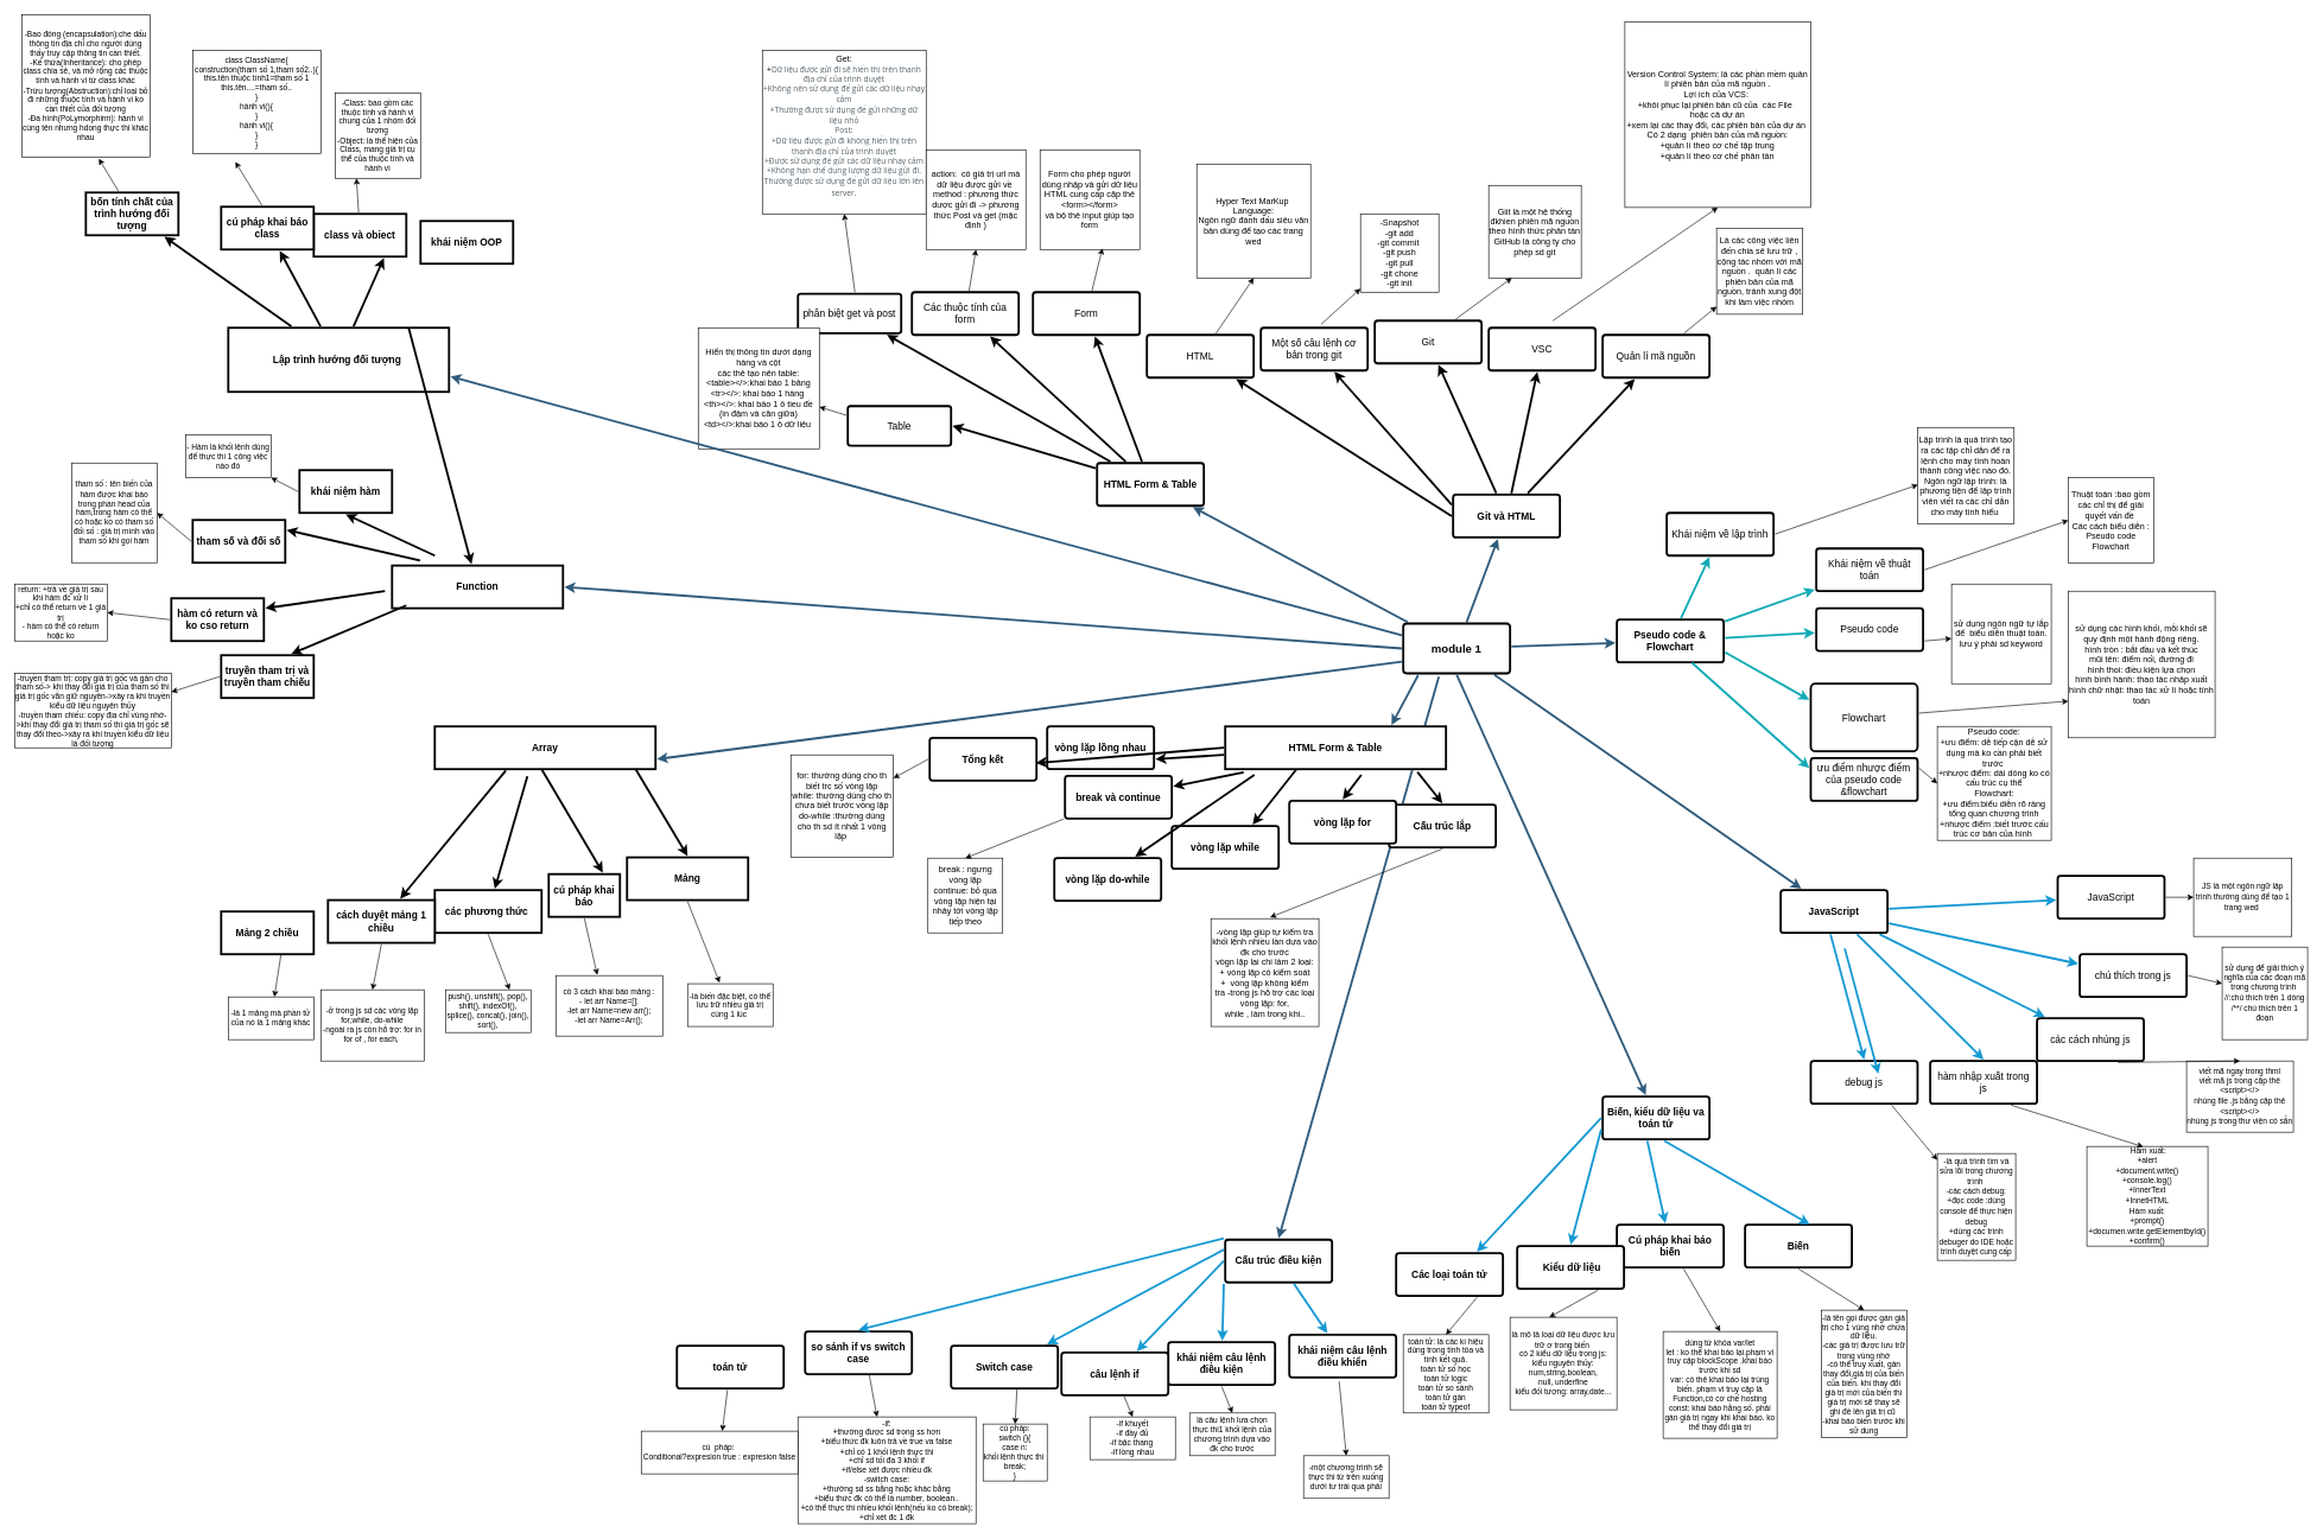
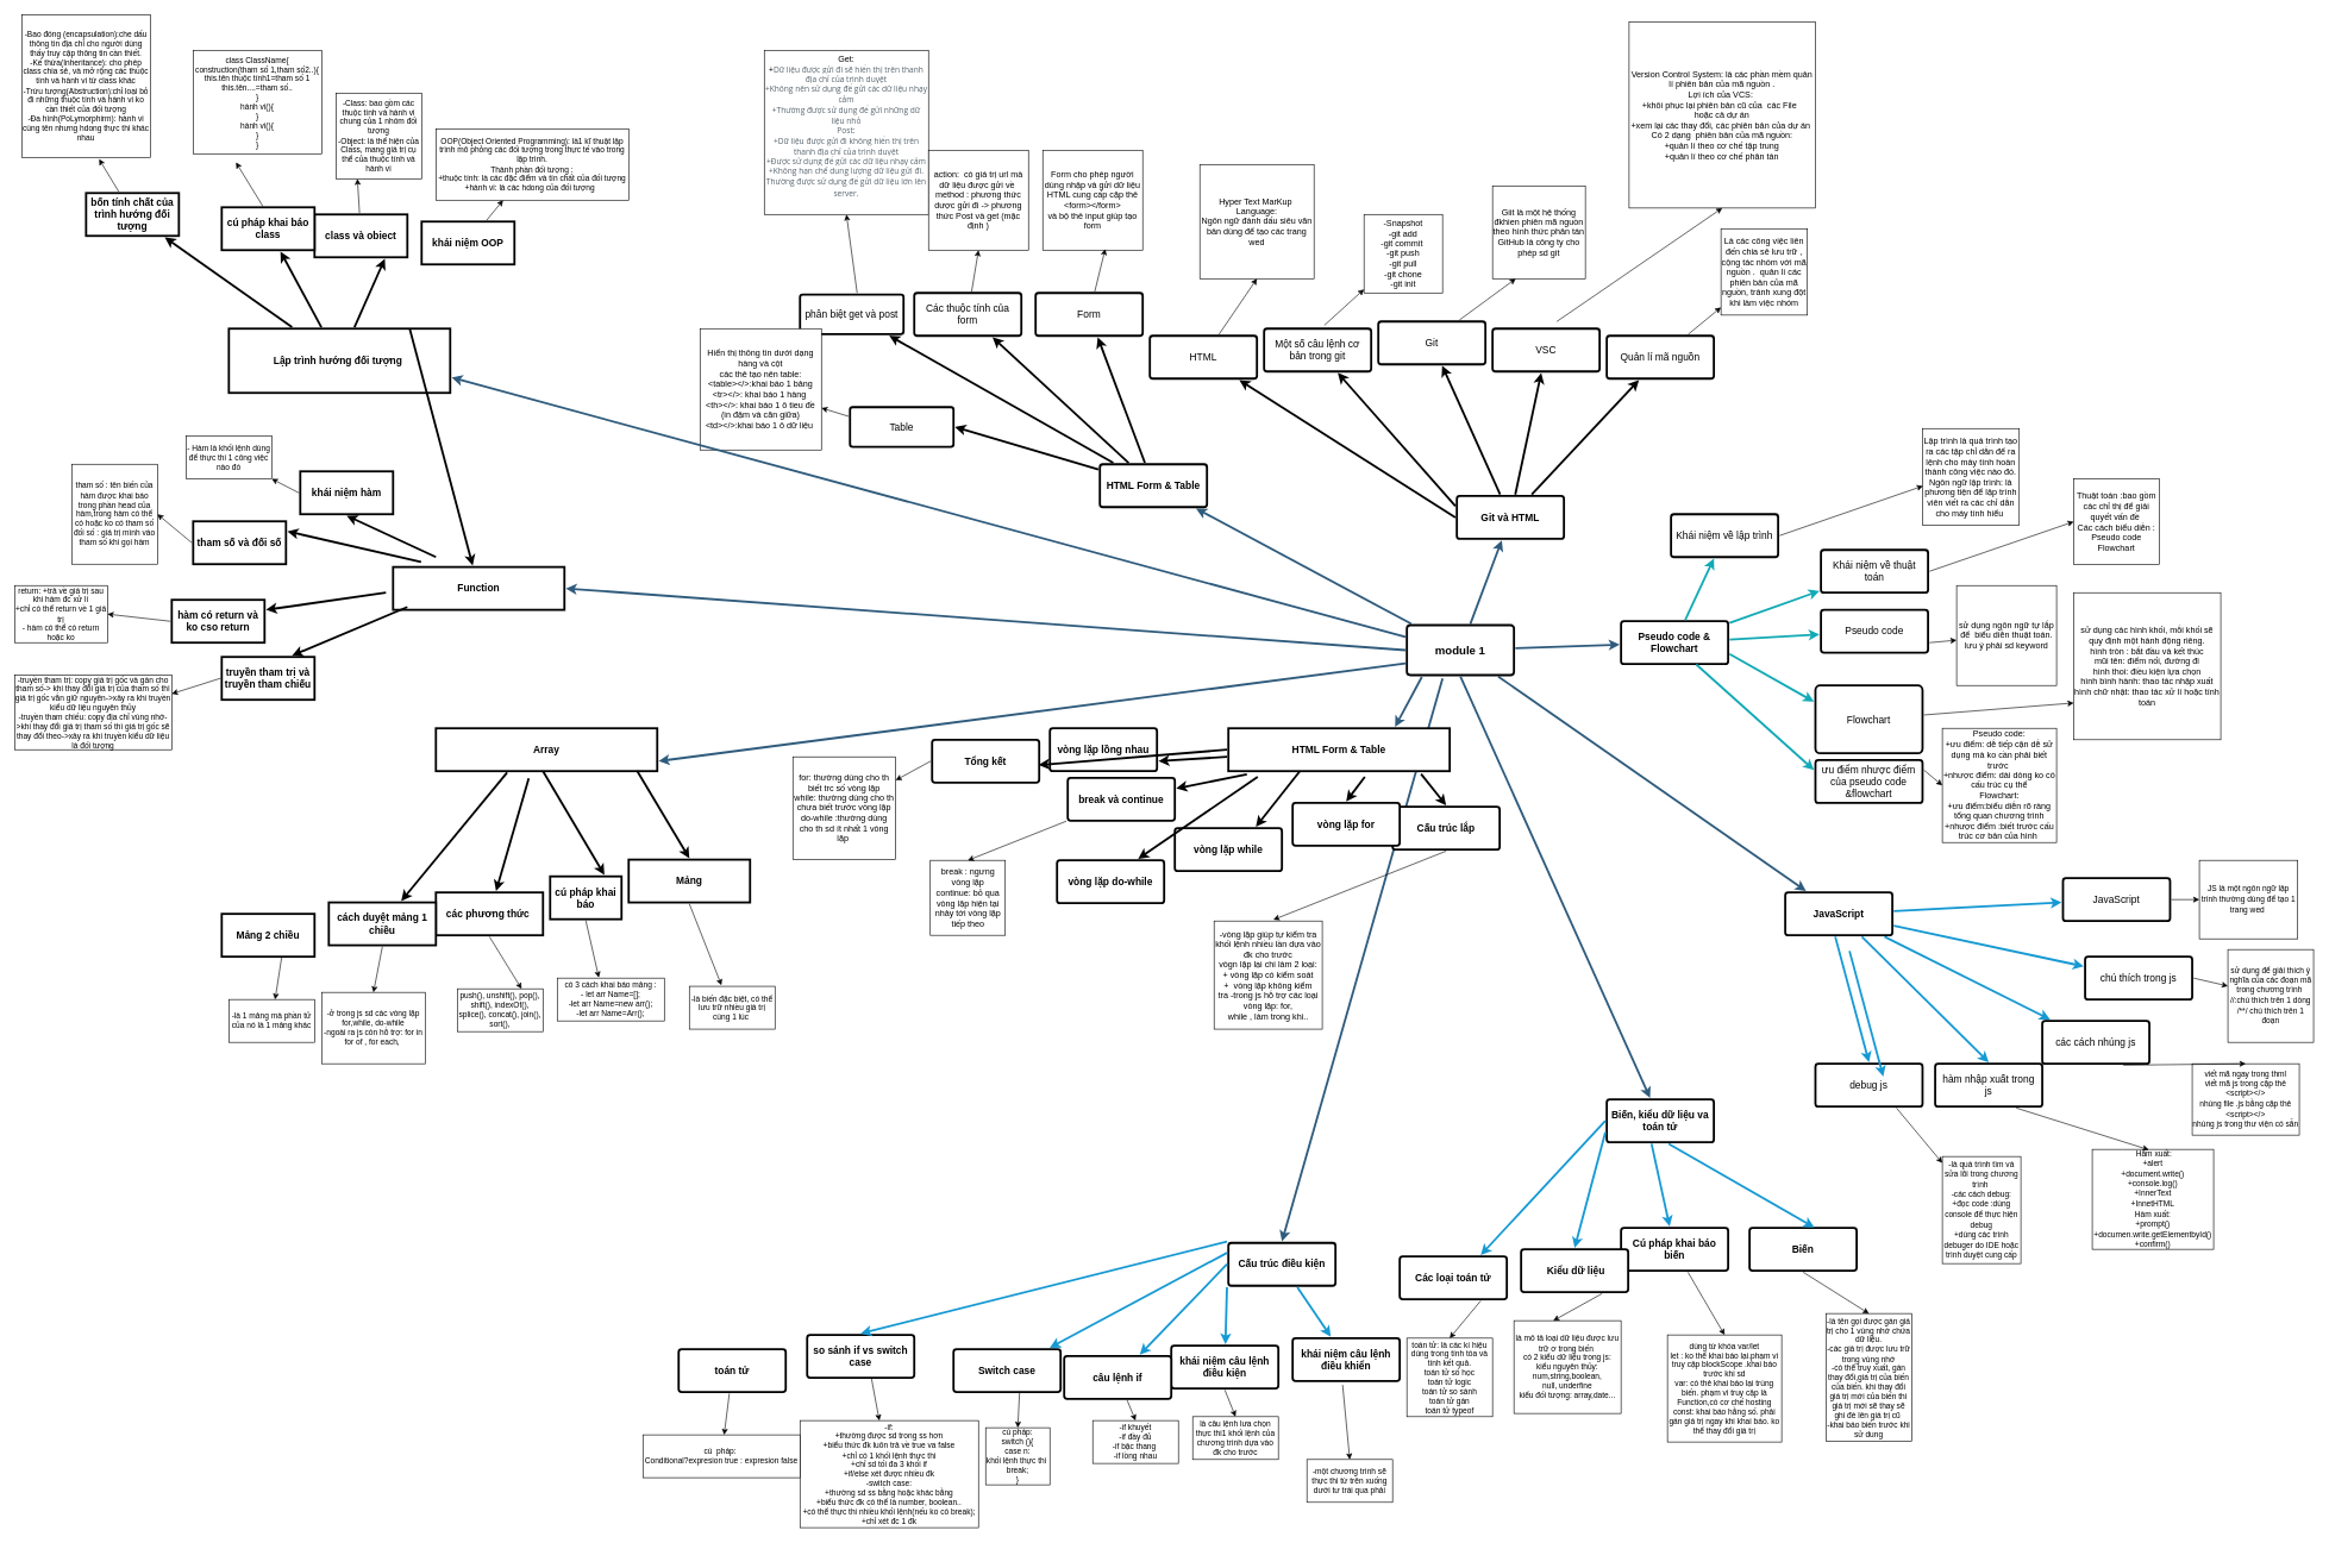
+ <mxCell id="204" value="OOP(Object Oriented Programming): là1 kĩ thuật lập trình mô phỏng các đối tượng trong thực tế vào trong lập trình.&lt;br&gt;Thành phần đối tượng :&lt;br&gt;+thuộc tính: là các đặc điểm và tín chất của đối tượng&lt;br&gt;+hành vi: là các hdong của đối tượng&amp;nbsp;&amp;nbsp;" style="rounded=0;whiteSpace=wrap;html=1;fontFamily=Helvetica;fontSize=11;" vertex="1" parent="1"><mxGeometry x="610" y="180" width="270" height="100" as="geometry" /></mxCell>
+ <mxCell id="208" value="" style="endArrow=classic;html=1;rounded=0;fontFamily=Helvetica;fontSize=11;" edge="1" parent="1" source="194" target="204"><mxGeometry width="50" height="50" relative="1" as="geometry"><mxPoint x="509" y="308" as="sourcePoint" /><mxPoint x="500" y="260" as="targetPoint" /></mxGeometry></mxCell>
- <mxCell id="167" value="có 3 cách khai báo mảng :&lt;br&gt;- let arr Name=[];&lt;br&gt;-let arr Name=new arr();&lt;br&gt;-let arr Name=Arr();" style="rounded=0;whiteSpace=wrap;html=1;fontFamily=Helvetica;fontSize=11;" vertex="1" parent="1"><mxGeometry x="780" y="1370" width="150" height="85" as="geometry" /></mxCell>
+ <mxCell id="167" value="có 3 cách khai báo mảng :&lt;br&gt;- let arr Name=[];&lt;br&gt;-let arr Name=new arr();&lt;br&gt;-let arr Name=Arr();" style="rounded=0;whiteSpace=wrap;html=1;fontFamily=Helvetica;fontSize=11;" vertex="1" parent="1"><mxGeometry x="780" y="1370" width="150" height="60" as="geometry" /></mxCell>
- <mxCell id="166" value="push(), unshift(), pop(), shift(), indexOf(),&lt;br&gt;splice(), concat(), join(), sort()," style="rounded=0;whiteSpace=wrap;html=1;fontFamily=Helvetica;fontSize=11;" vertex="1" parent="1"><mxGeometry x="625" y="1390" width="120" height="60" as="geometry" /></mxCell>
+ <mxCell id="166" value="push(), unshift(), pop(), shift(), indexOf(),&lt;br&gt;splice(), concat(), join(), sort()," style="rounded=0;whiteSpace=wrap;html=1;fontFamily=Helvetica;fontSize=11;" vertex="1" parent="1"><mxGeometry x="640" y="1385" width="120" height="60" as="geometry" /></mxCell>
